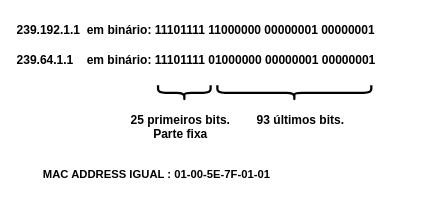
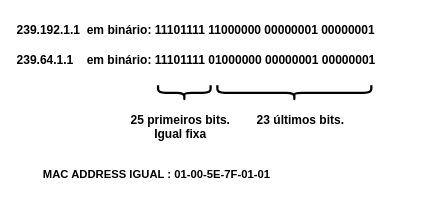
- <mxCell id="6" value="&lt;div&gt;&lt;b&gt;25 primeiros bits.&lt;/b&gt;&lt;/div&gt;&lt;div&gt;&lt;b&gt;Parte fixa&lt;br&gt;&lt;/b&gt;&lt;/div&gt;" style="text;html=1;whiteSpace=wrap;overflow=hidden;rounded=0;fontFamily=Helvetica;fontColor=light-dark(#000000,#FF33FF);fontSize=16;align=center;" vertex="1" parent="1"><mxGeometry x="170" y="143" width="140" height="50" as="geometry" /></mxCell>
+ <mxCell id="6" value="&lt;div&gt;&lt;b&gt;25 primeiros bits.&lt;/b&gt;&lt;/div&gt;&lt;div&gt;&lt;b&gt;Igual fixa&lt;br&gt;&lt;/b&gt;&lt;/div&gt;" style="text;html=1;whiteSpace=wrap;overflow=hidden;rounded=0;fontFamily=Helvetica;fontColor=light-dark(#000000,#FF33FF);fontSize=16;align=center;" vertex="1" parent="1"><mxGeometry x="170" y="143" width="140" height="50" as="geometry" /></mxCell>
- <mxCell id="7" value="&lt;div&gt;&lt;b style=&quot;color: light-dark(rgb(0, 0, 0), rgb(0, 255, 128));&quot;&gt;93 últimos bits.&lt;/b&gt;&lt;/div&gt;&lt;div&gt;&lt;b style=&quot;color: light-dark(transparent, rgb(0, 204, 102));&quot;&gt;Parte Igual&lt;/b&gt;&lt;br&gt;&lt;/div&gt;" style="text;html=1;whiteSpace=wrap;overflow=hidden;rounded=0;fontFamily=Helvetica;fontColor=light-dark(#000000,#FF33FF);fontSize=16;align=center;" vertex="1" parent="1"><mxGeometry x="330" y="143" width="140" height="50" as="geometry" /></mxCell>
+ <mxCell id="7" value="&lt;div&gt;&lt;b style=&quot;color: light-dark(rgb(0, 0, 0), rgb(0, 255, 128));&quot;&gt;23 últimos bits.&lt;/b&gt;&lt;/div&gt;&lt;div&gt;&lt;b style=&quot;color: light-dark(transparent, rgb(0, 204, 102));&quot;&gt;Parte Igual&lt;/b&gt;&lt;br&gt;&lt;/div&gt;" style="text;html=1;whiteSpace=wrap;overflow=hidden;rounded=0;fontFamily=Helvetica;fontColor=light-dark(#000000,#FF33FF);fontSize=16;align=center;" vertex="1" parent="1"><mxGeometry x="330" y="143" width="140" height="50" as="geometry" /></mxCell>
